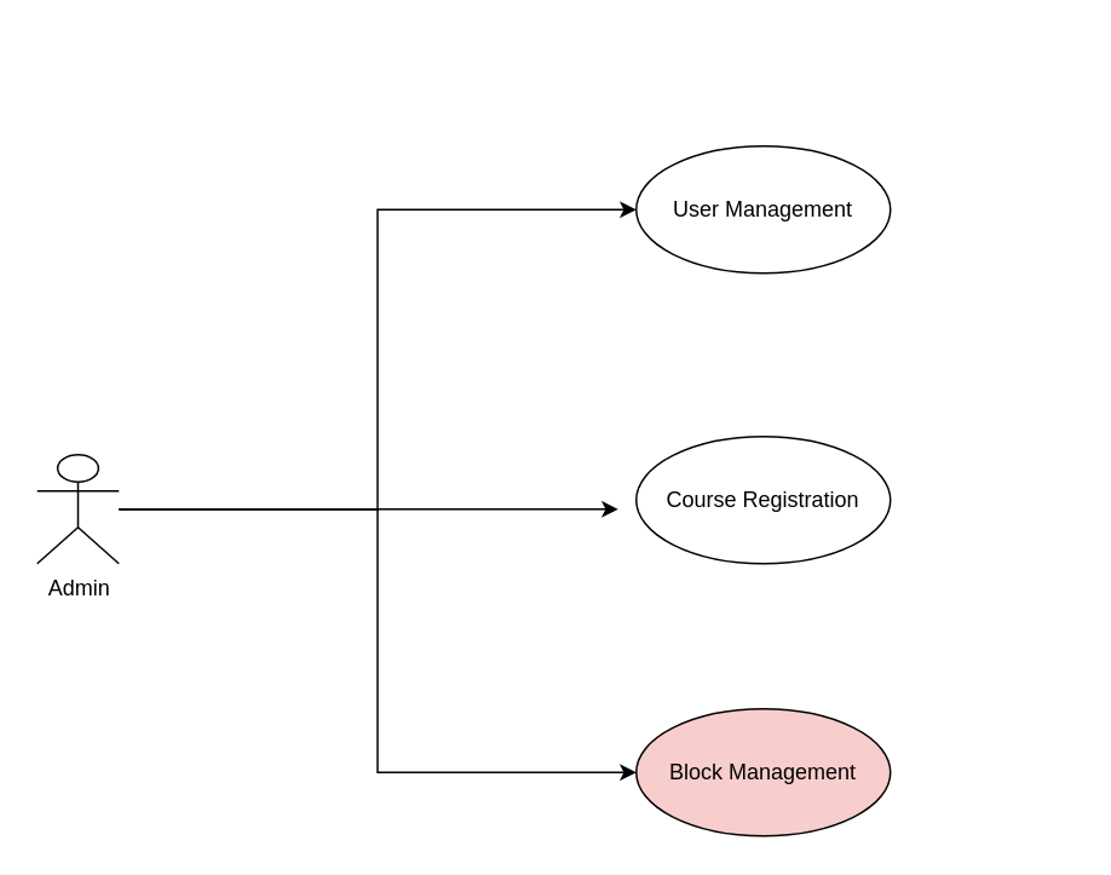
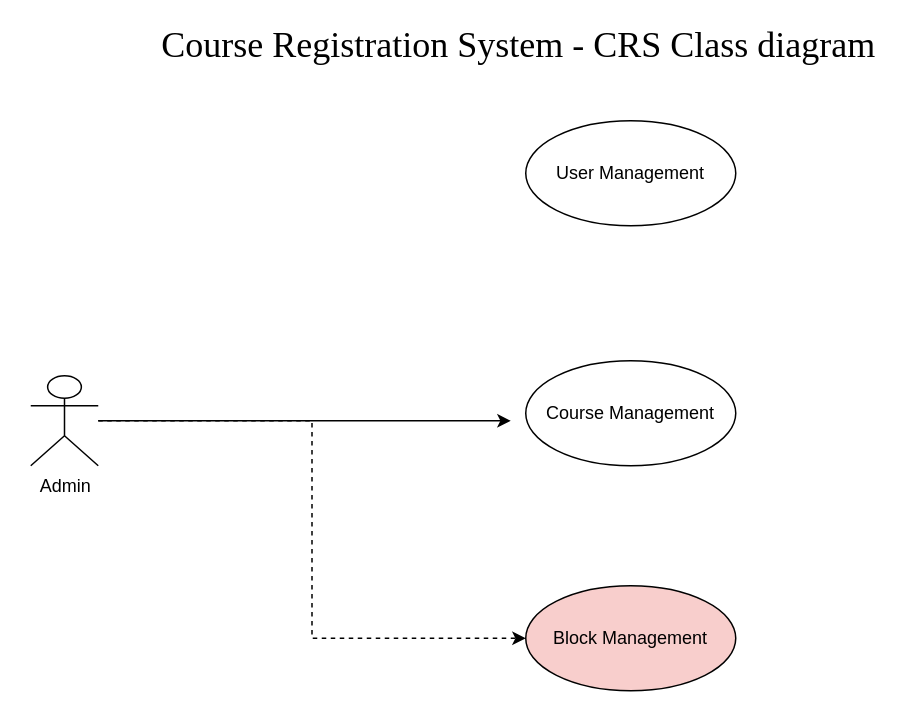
+ <mxCell id="9" value="&lt;font face=&quot;Times New Roman&quot; style=&quot;font-size: 24px&quot;&gt;Course Registration System - CRS Class diagram&lt;/font&gt;" style="text;html=1;align=center;verticalAlign=middle;resizable=0;points=[];autosize=1;" vertex="1" parent="1"><mxGeometry x="100" y="20" width="490" height="20" as="geometry" /></mxCell>
- <mxCell id="2" style="edgeStyle=orthogonalEdgeStyle;rounded=0;orthogonalLoop=1;jettySize=auto;html=1;entryX=0;entryY=0.5;entryDx=0;entryDy=0;" edge="1" parent="1" source="5" target="6"><mxGeometry relative="1" as="geometry" /></mxCell>
- <mxCell id="7" value="Course Registration" style="ellipse;whiteSpace=wrap;html=1;" vertex="1" parent="1"><mxGeometry x="350" y="240" width="140" height="70" as="geometry" /></mxCell>
+ <mxCell id="7" value="Course Management" style="ellipse;whiteSpace=wrap;html=1;" vertex="1" parent="1"><mxGeometry x="350" y="240" width="140" height="70" as="geometry" /></mxCell>
- <mxCell id="4" style="edgeStyle=orthogonalEdgeStyle;rounded=0;orthogonalLoop=1;jettySize=auto;html=1;entryX=0;entryY=0.5;entryDx=0;entryDy=0;" edge="1" parent="1" source="5" target="8"><mxGeometry relative="1" as="geometry" /></mxCell>
+ <mxCell id="4" style="edgeStyle=orthogonalEdgeStyle;rounded=0;orthogonalLoop=1;jettySize=auto;html=1;entryX=0;entryY=0.5;entryDx=0;entryDy=0;dashed=1;" edge="1" parent="1" source="5" target="8"><mxGeometry relative="1" as="geometry" /></mxCell>
